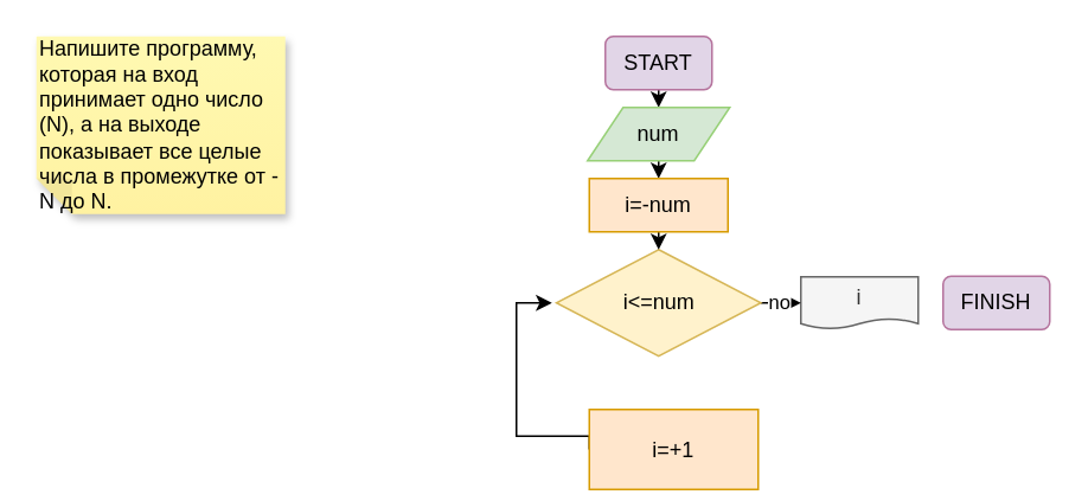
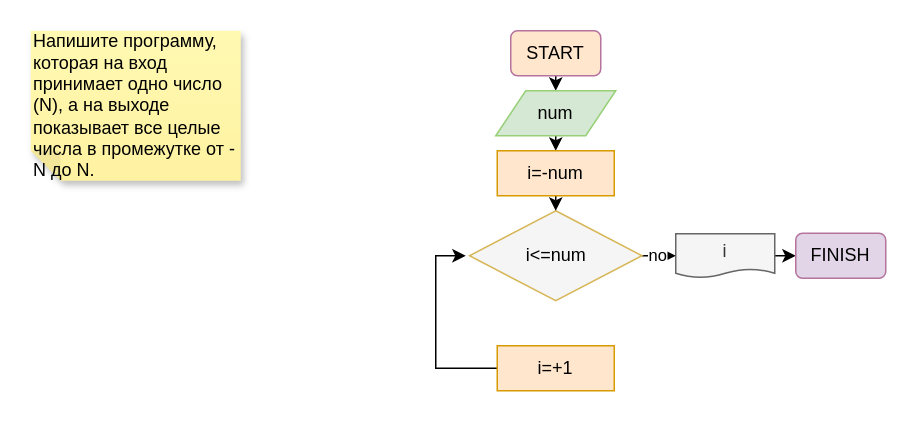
- <mxCell id="4" value="START" style="rounded=1;whiteSpace=wrap;html=1;fillColor=#e1d5e7;strokeColor=#B5739D;" parent="1" vertex="1"><mxGeometry x="340" y="20" width="60" height="30" as="geometry" /></mxCell>
+ <mxCell id="4" value="START" style="rounded=1;whiteSpace=wrap;html=1;fillColor=#ffe6cc;strokeColor=#B5739D;" parent="1" vertex="1"><mxGeometry x="340" y="20" width="60" height="30" as="geometry" /></mxCell>
- <mxCell id="11" value="i&amp;lt;=num" style="rhombus;whiteSpace=wrap;html=1;strokeColor=#d6b656;fillColor=#fff2cc;" parent="1" vertex="1"><mxGeometry x="312.5" y="140" width="115" height="60" as="geometry" /></mxCell>
+ <mxCell id="11" value="i&amp;lt;=num" style="rhombus;whiteSpace=wrap;html=1;strokeColor=#d6b656;fillColor=#f5f5f5;" parent="1" vertex="1"><mxGeometry x="312.5" y="140" width="115" height="60" as="geometry" /></mxCell>
+ <mxCell id="7" style="edgeStyle=orthogonalEdgeStyle;rounded=0;orthogonalLoop=1;jettySize=auto;html=1;exitX=1;exitY=0.5;exitDx=0;exitDy=0;entryX=0;entryY=0.5;entryDx=0;entryDy=0;" parent="1" source="8" target="9" edge="1"><mxGeometry relative="1" as="geometry" /></mxCell>
- <mxCell id="15" value="i=+1" style="rounded=0;whiteSpace=wrap;html=1;strokeColor=#d79b00;fillColor=#ffe6cc;" parent="1" vertex="1"><mxGeometry x="331" y="230" width="95" height="45" as="geometry" /></mxCell>
+ <mxCell id="15" value="i=+1" style="rounded=0;whiteSpace=wrap;html=1;strokeColor=#d79b00;fillColor=#ffe6cc;" parent="1" vertex="1"><mxGeometry x="331" y="230" width="78" height="30" as="geometry" /></mxCell>
